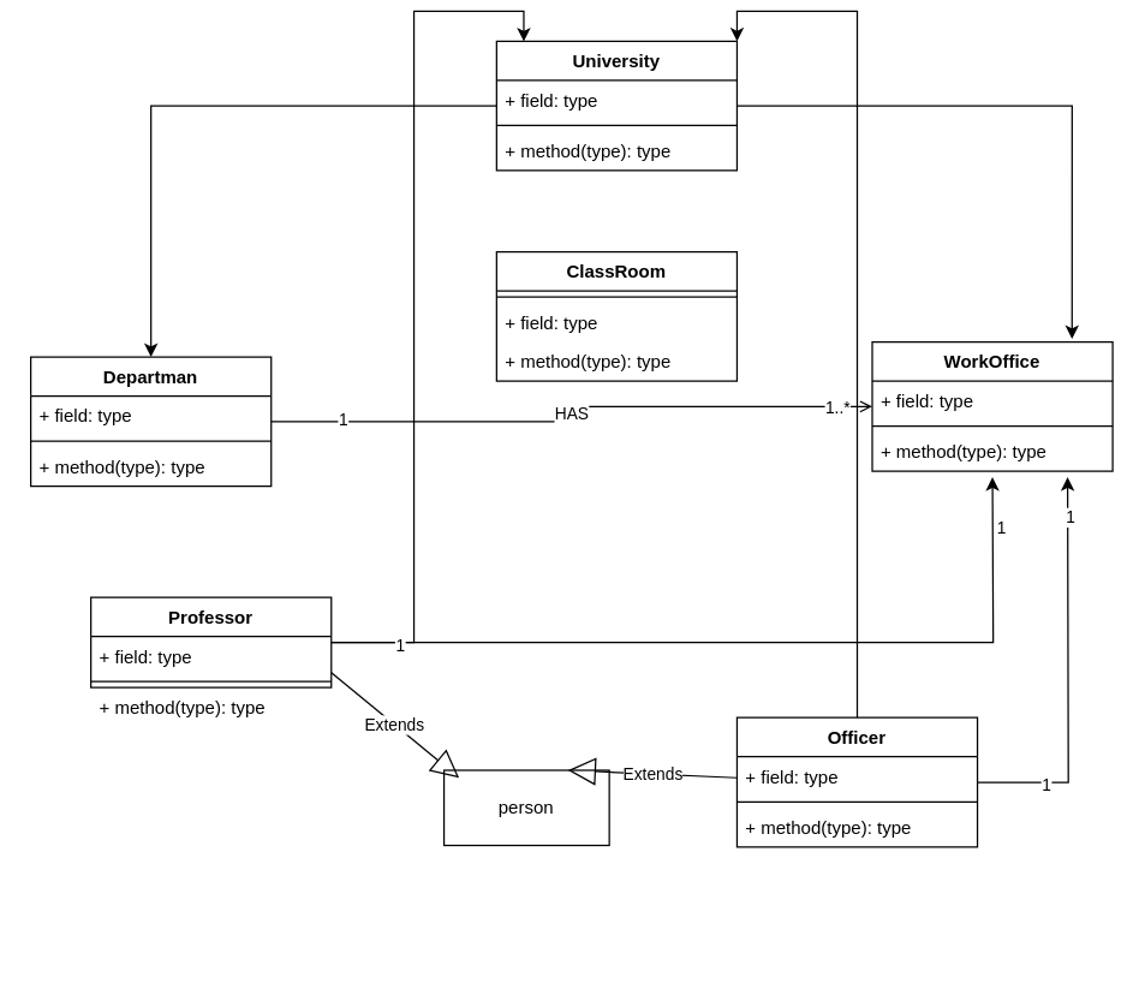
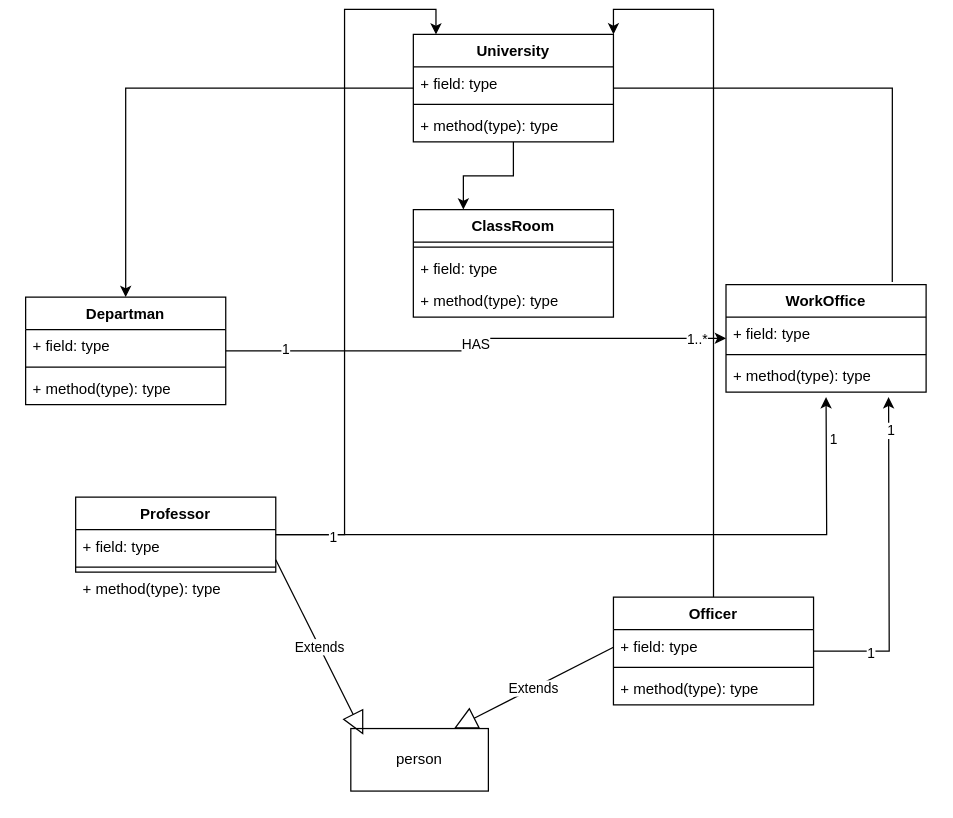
+ <mxCell id="3" style="edgeStyle=orthogonalEdgeStyle;rounded=0;orthogonalLoop=1;jettySize=auto;html=1;entryX=0.25;entryY=0;entryDx=0;entryDy=0;" edge="1" parent="1" source="5" target="16"><mxGeometry relative="1" as="geometry" /></mxCell>
- <mxCell id="4" style="edgeStyle=orthogonalEdgeStyle;rounded=0;orthogonalLoop=1;jettySize=auto;html=1;entryX=0.831;entryY=-0.023;entryDx=0;entryDy=0;entryPerimeter=0;" edge="1" parent="1" source="5" target="20"><mxGeometry relative="1" as="geometry" /></mxCell>
+ <mxCell id="4" style="edgeStyle=orthogonalEdgeStyle;rounded=0;orthogonalLoop=1;jettySize=auto;html=1;entryX=0.831;entryY=-0.023;entryDx=0;entryDy=0;entryPerimeter=0;endArrow=none;" edge="1" parent="1" source="5" target="20"><mxGeometry relative="1" as="geometry" /></mxCell>
- <mxCell id="9" value="HAS" style="edgeStyle=orthogonalEdgeStyle;rounded=0;orthogonalLoop=1;jettySize=auto;html=1;endArrow=open;" edge="1" parent="1" source="12" target="20"><mxGeometry relative="1" as="geometry" /></mxCell>
+ <mxCell id="9" value="HAS" style="edgeStyle=orthogonalEdgeStyle;rounded=0;orthogonalLoop=1;jettySize=auto;html=1;" edge="1" parent="1" source="12" target="20"><mxGeometry relative="1" as="geometry" /></mxCell>
- <mxCell id="24" value="person" style="html=1;whiteSpace=wrap;" vertex="1" parent="1"><mxGeometry x="295" y="505" width="110" height="50" as="geometry" /></mxCell>
+ <mxCell id="24" value="person" style="html=1;whiteSpace=wrap;" vertex="1" parent="1"><mxGeometry x="280" y="575" width="110" height="50" as="geometry" /></mxCell>
